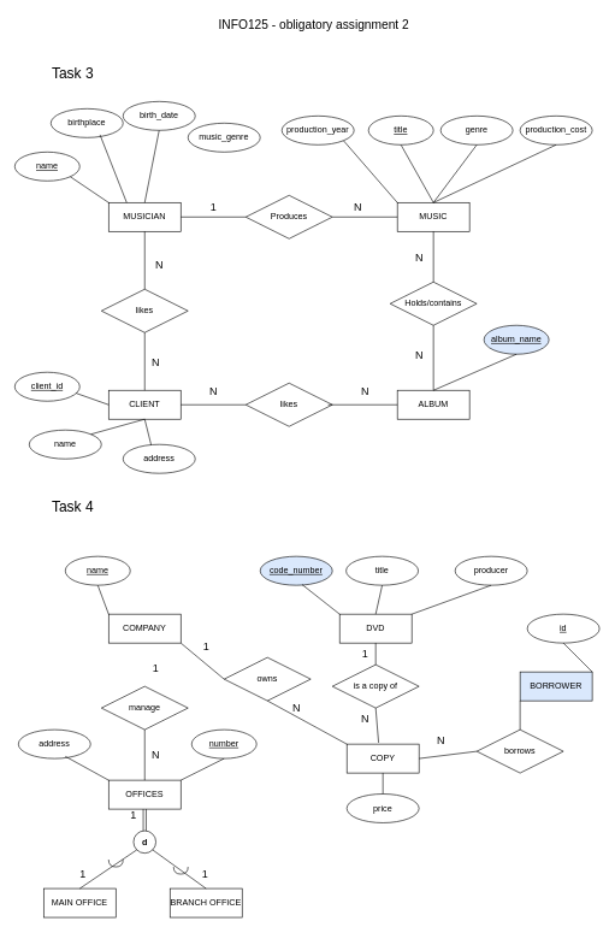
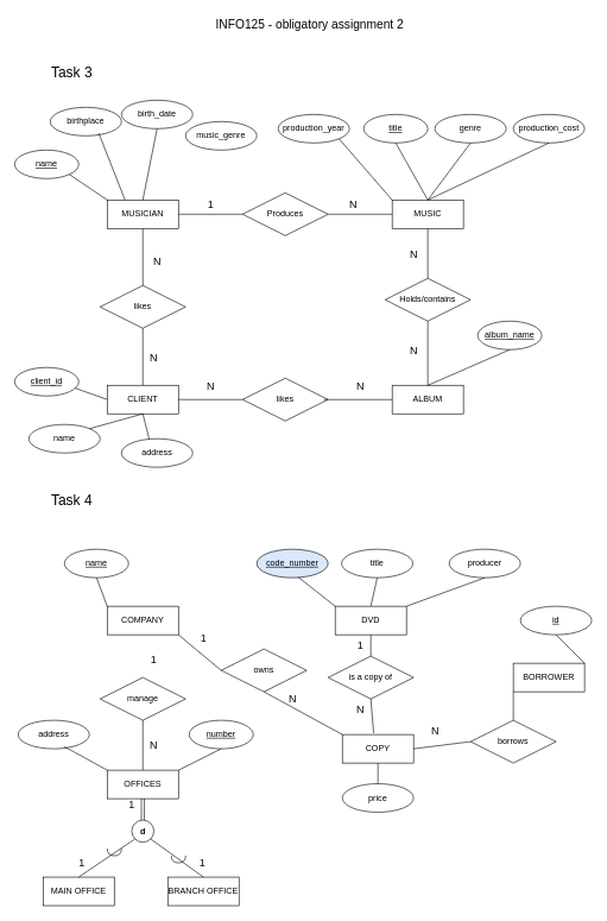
- <mxCell id="24" value="album_name" style="ellipse;whiteSpace=wrap;html=1;align=center;fontStyle=4;fillColor=#dae8fc;" vertex="1" parent="1"><mxGeometry x="670" y="450" width="90" height="40" as="geometry" /></mxCell>
+ <mxCell id="24" value="album_name" style="ellipse;whiteSpace=wrap;html=1;align=center;fontStyle=4;" vertex="1" parent="1"><mxGeometry x="670" y="450" width="90" height="40" as="geometry" /></mxCell>
- <mxCell id="70" value="BORROWER" style="whiteSpace=wrap;html=1;align=center;fillColor=#dae8fc;" vertex="1" parent="1"><mxGeometry x="720" y="930" width="100" height="40" as="geometry" /></mxCell>
+ <mxCell id="70" value="BORROWER" style="whiteSpace=wrap;html=1;align=center;" vertex="1" parent="1"><mxGeometry x="720" y="930" width="100" height="40" as="geometry" /></mxCell>
